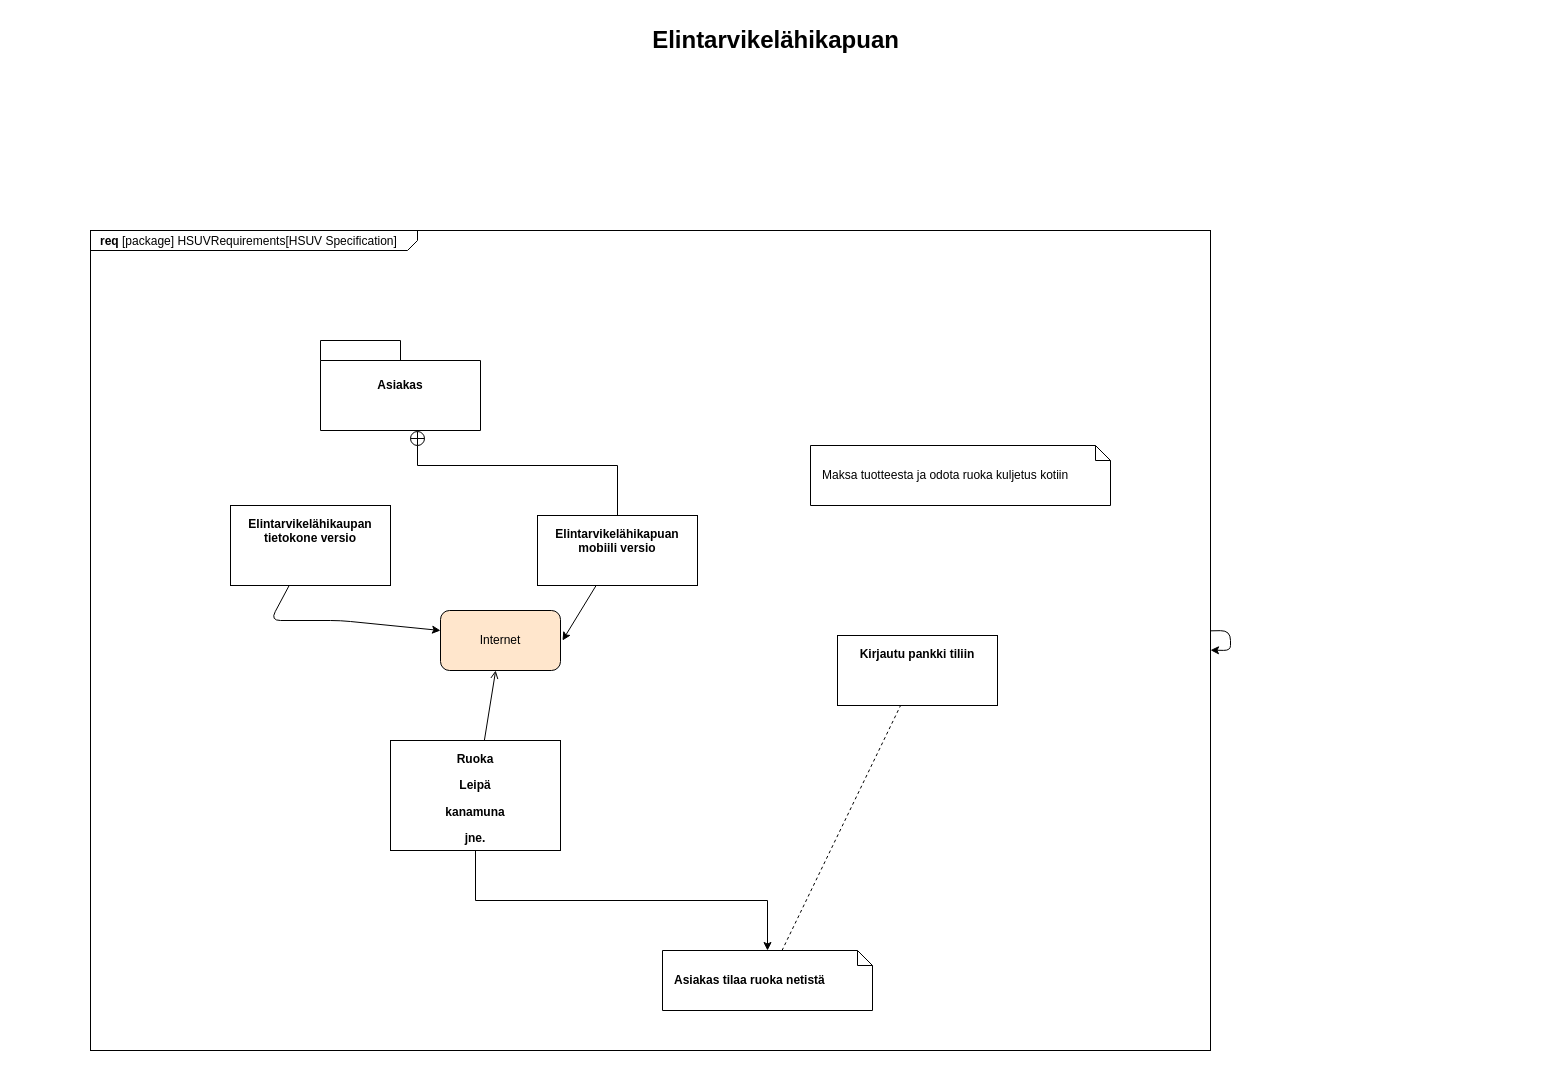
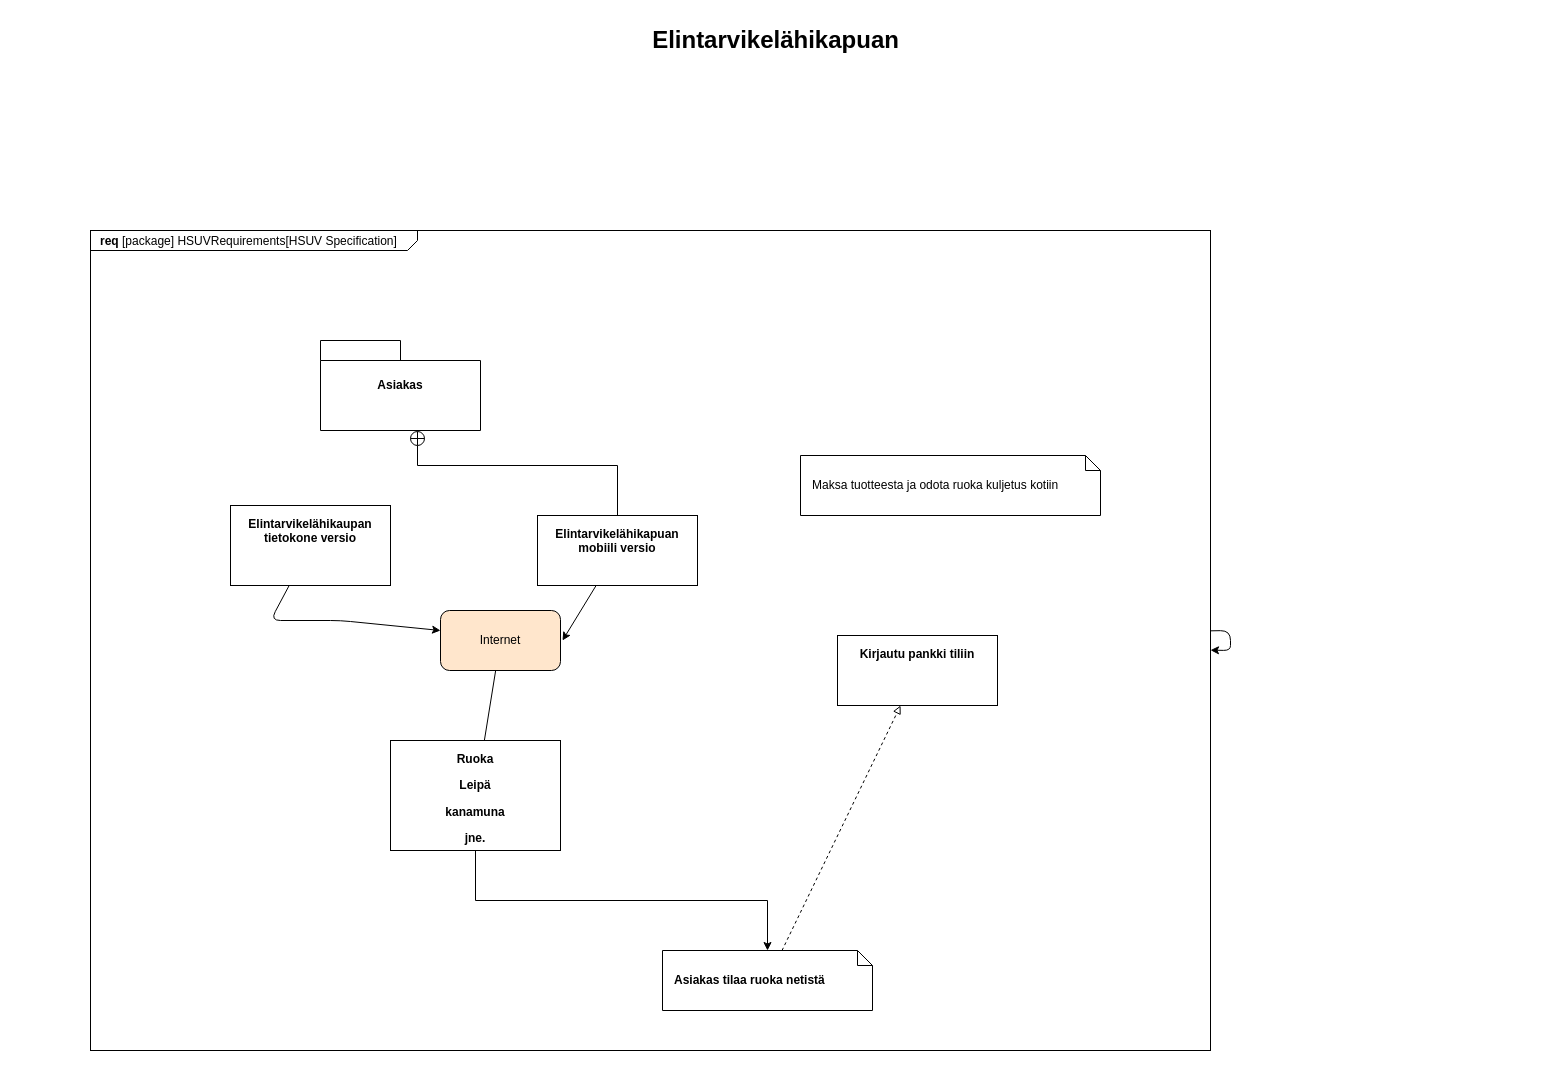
- <mxCell id="4" value="Maksa tuotteesta ja odota ruoka kuljetus kotiin" style="shape=note;size=15;align=left;spacingLeft=10;html=1;whiteSpace=wrap;strokeColor=#000000;strokeWidth=1;fillColor=#ffffff;fontSize=12;" parent="1" vertex="1"><mxGeometry x="810" y="445" width="300" height="60" as="geometry" /></mxCell>
+ <mxCell id="4" value="Maksa tuotteesta ja odota ruoka kuljetus kotiin" style="shape=note;size=15;align=left;spacingLeft=10;html=1;whiteSpace=wrap;strokeColor=#000000;strokeWidth=1;fillColor=#ffffff;fontSize=12;" parent="1" vertex="1"><mxGeometry x="800" y="455" width="300" height="60" as="geometry" /></mxCell>
- <mxCell id="18" value="" style="endArrow=open;html=1;" parent="1" source="9" target="14" edge="1"><mxGeometry width="50" height="50" relative="1" as="geometry"><mxPoint x="470" y="730" as="sourcePoint" /><mxPoint x="520" y="680" as="targetPoint" /></mxGeometry></mxCell>
+ <mxCell id="18" value="" style="endArrow=none;html=1;" parent="1" source="9" target="14" edge="1"><mxGeometry width="50" height="50" relative="1" as="geometry"><mxPoint x="470" y="730" as="sourcePoint" /><mxPoint x="520" y="680" as="targetPoint" /></mxGeometry></mxCell>
- <mxCell id="11" style="rounded=0;html=1;endArrow=none;endFill=0;jettySize=auto;orthogonalLoop=1;dashed=1;" parent="1" source="12" target="10" edge="1"><mxGeometry relative="1" as="geometry" /></mxCell>
+ <mxCell id="11" style="rounded=0;html=1;endArrow=block;endFill=0;jettySize=auto;orthogonalLoop=1;dashed=1;" parent="1" source="12" target="10" edge="1"><mxGeometry relative="1" as="geometry" /></mxCell>
